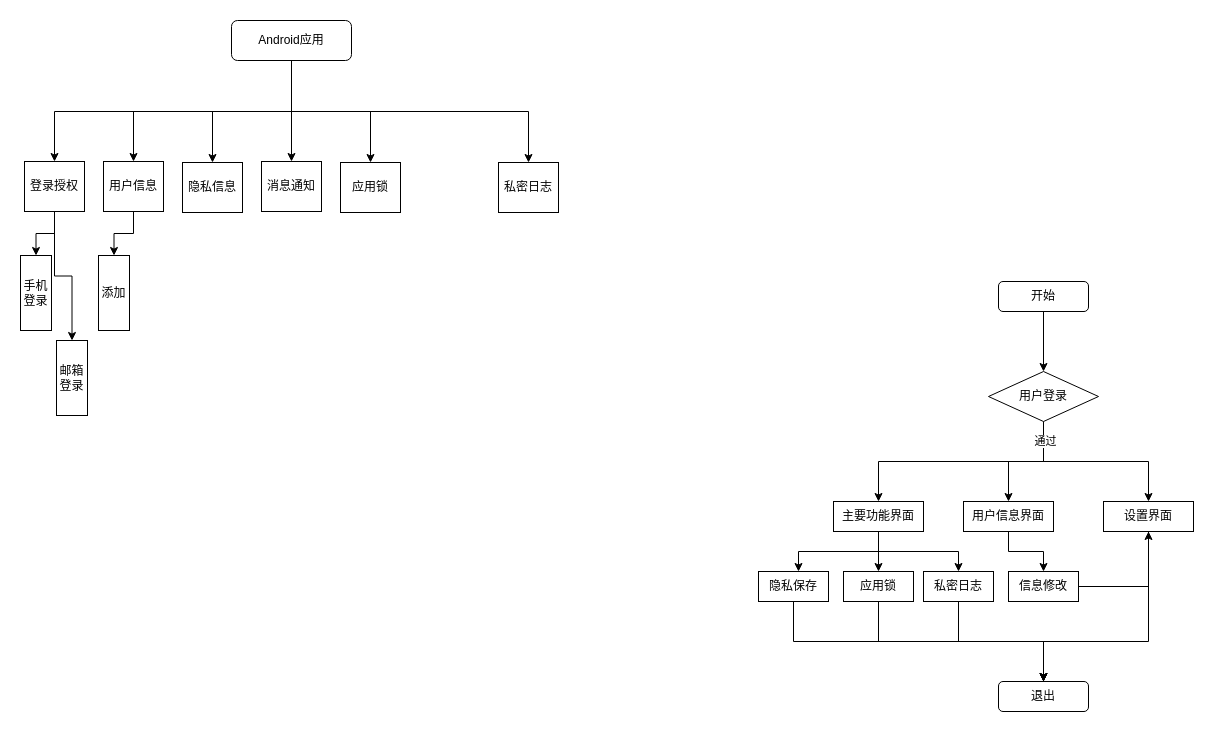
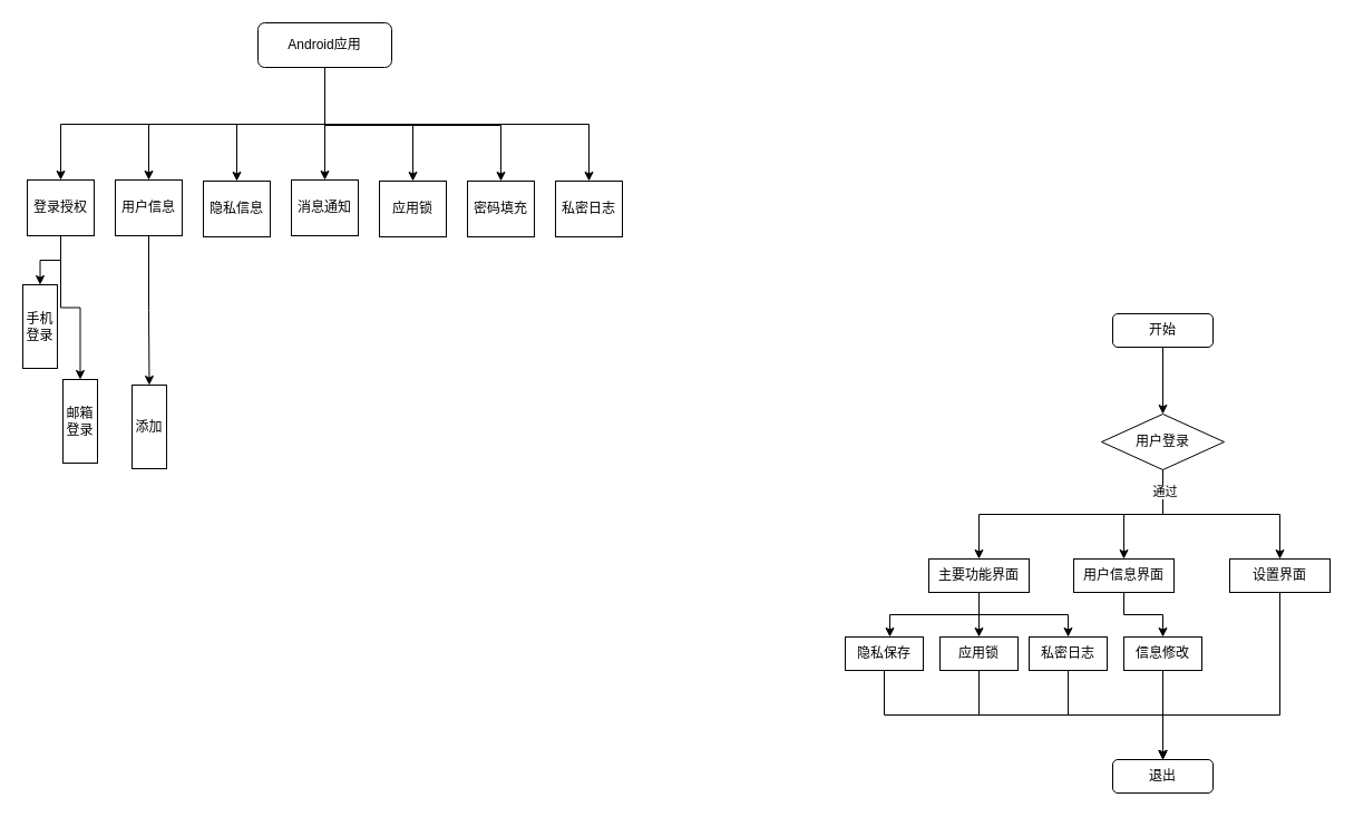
+ <mxCell id="8" style="edgeStyle=orthogonalEdgeStyle;rounded=0;orthogonalLoop=1;jettySize=auto;html=1;" edge="1" parent="1" source="9" target="36"><mxGeometry relative="1" as="geometry"><Array as="points"><mxPoint x="291" y="112" /><mxPoint x="449" y="112" /></Array></mxGeometry></mxCell>
+ <mxCell id="36" value="密码填充" style="rounded=0;whiteSpace=wrap;html=1;" vertex="1" parent="1"><mxGeometry x="419" y="162" width="60" height="50" as="geometry" /></mxCell>
- <mxCell id="44" value="添加" style="rounded=0;whiteSpace=wrap;html=1;" vertex="1" parent="1"><mxGeometry x="98" y="255" width="31" height="75" as="geometry" /></mxCell>
+ <mxCell id="44" value="添加" style="rounded=0;whiteSpace=wrap;html=1;" vertex="1" parent="1"><mxGeometry x="118" y="345" width="31" height="75" as="geometry" /></mxCell>
- <mxCell id="31" style="edgeStyle=orthogonalEdgeStyle;rounded=0;orthogonalLoop=1;jettySize=auto;html=1;" edge="1" parent="1" source="32" target="24"><mxGeometry relative="1" as="geometry" /></mxCell>
+ <mxCell id="31" style="edgeStyle=orthogonalEdgeStyle;rounded=0;orthogonalLoop=1;jettySize=auto;html=1;" edge="1" parent="1" source="32" target="33"><mxGeometry relative="1" as="geometry" /></mxCell>
